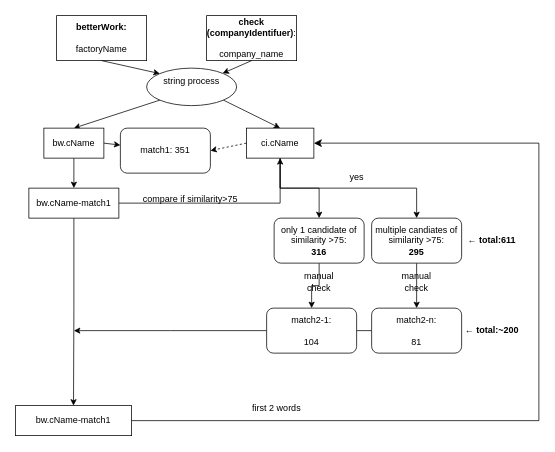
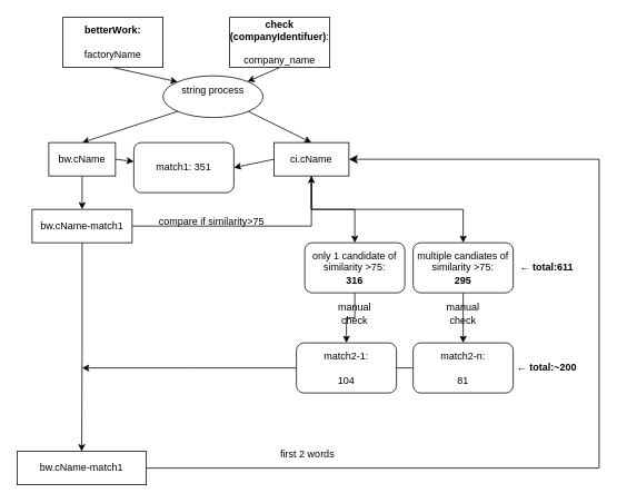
- <mxCell id="16" value="" style="endArrow=classic;html=1;rounded=0;exitX=0;exitY=0.5;exitDx=0;exitDy=0;entryX=1;entryY=0.5;entryDx=0;entryDy=0;dashed=1;" edge="1" parent="1" source="13" target="14"><mxGeometry width="50" height="50" relative="1" as="geometry"><mxPoint x="148" y="200" as="sourcePoint" /><mxPoint x="298" y="190" as="targetPoint" /></mxGeometry></mxCell>
+ <mxCell id="16" value="" style="endArrow=classic;html=1;rounded=0;exitX=0;exitY=0.5;exitDx=0;exitDy=0;entryX=1;entryY=0.5;entryDx=0;entryDy=0;" edge="1" parent="1" source="13" target="14"><mxGeometry width="50" height="50" relative="1" as="geometry"><mxPoint x="148" y="200" as="sourcePoint" /><mxPoint x="298" y="190" as="targetPoint" /></mxGeometry></mxCell>
- <mxCell id="19" value="yes" style="text;html=1;align=center;verticalAlign=middle;resizable=0;points=[];autosize=1;strokeColor=none;fillColor=none;" vertex="1" parent="1"><mxGeometry x="455" y="220" width="40" height="30" as="geometry" /></mxCell>
